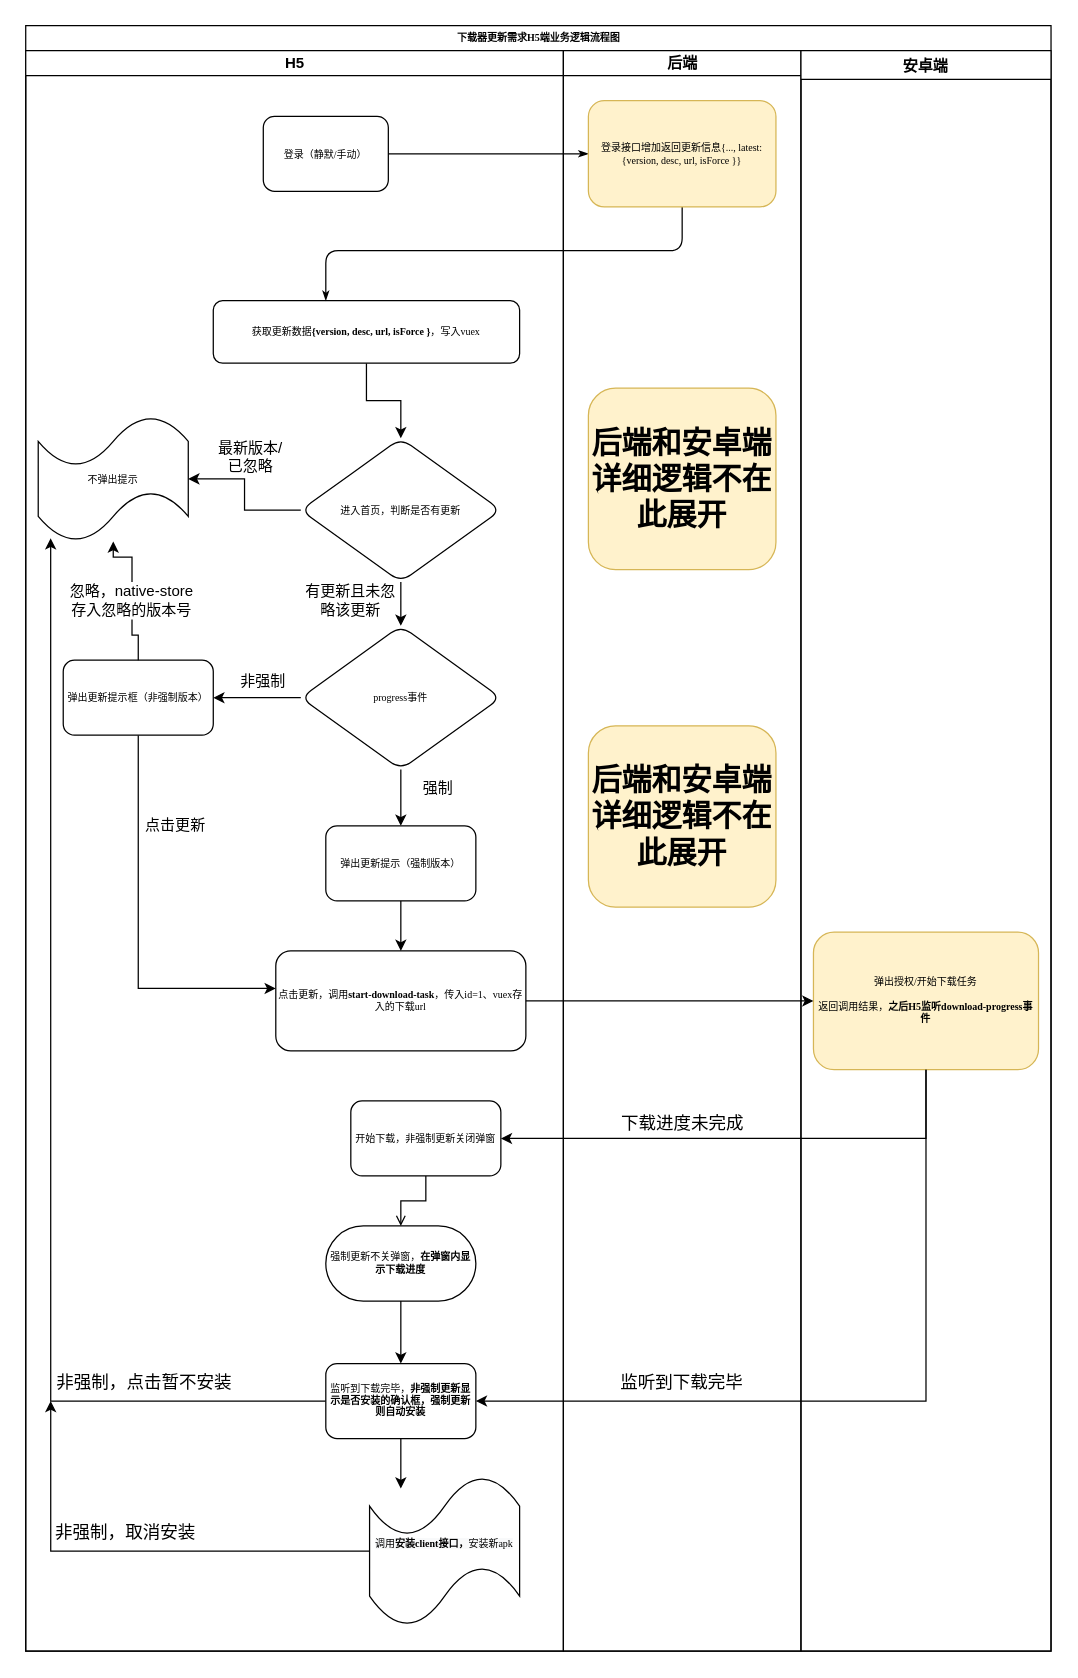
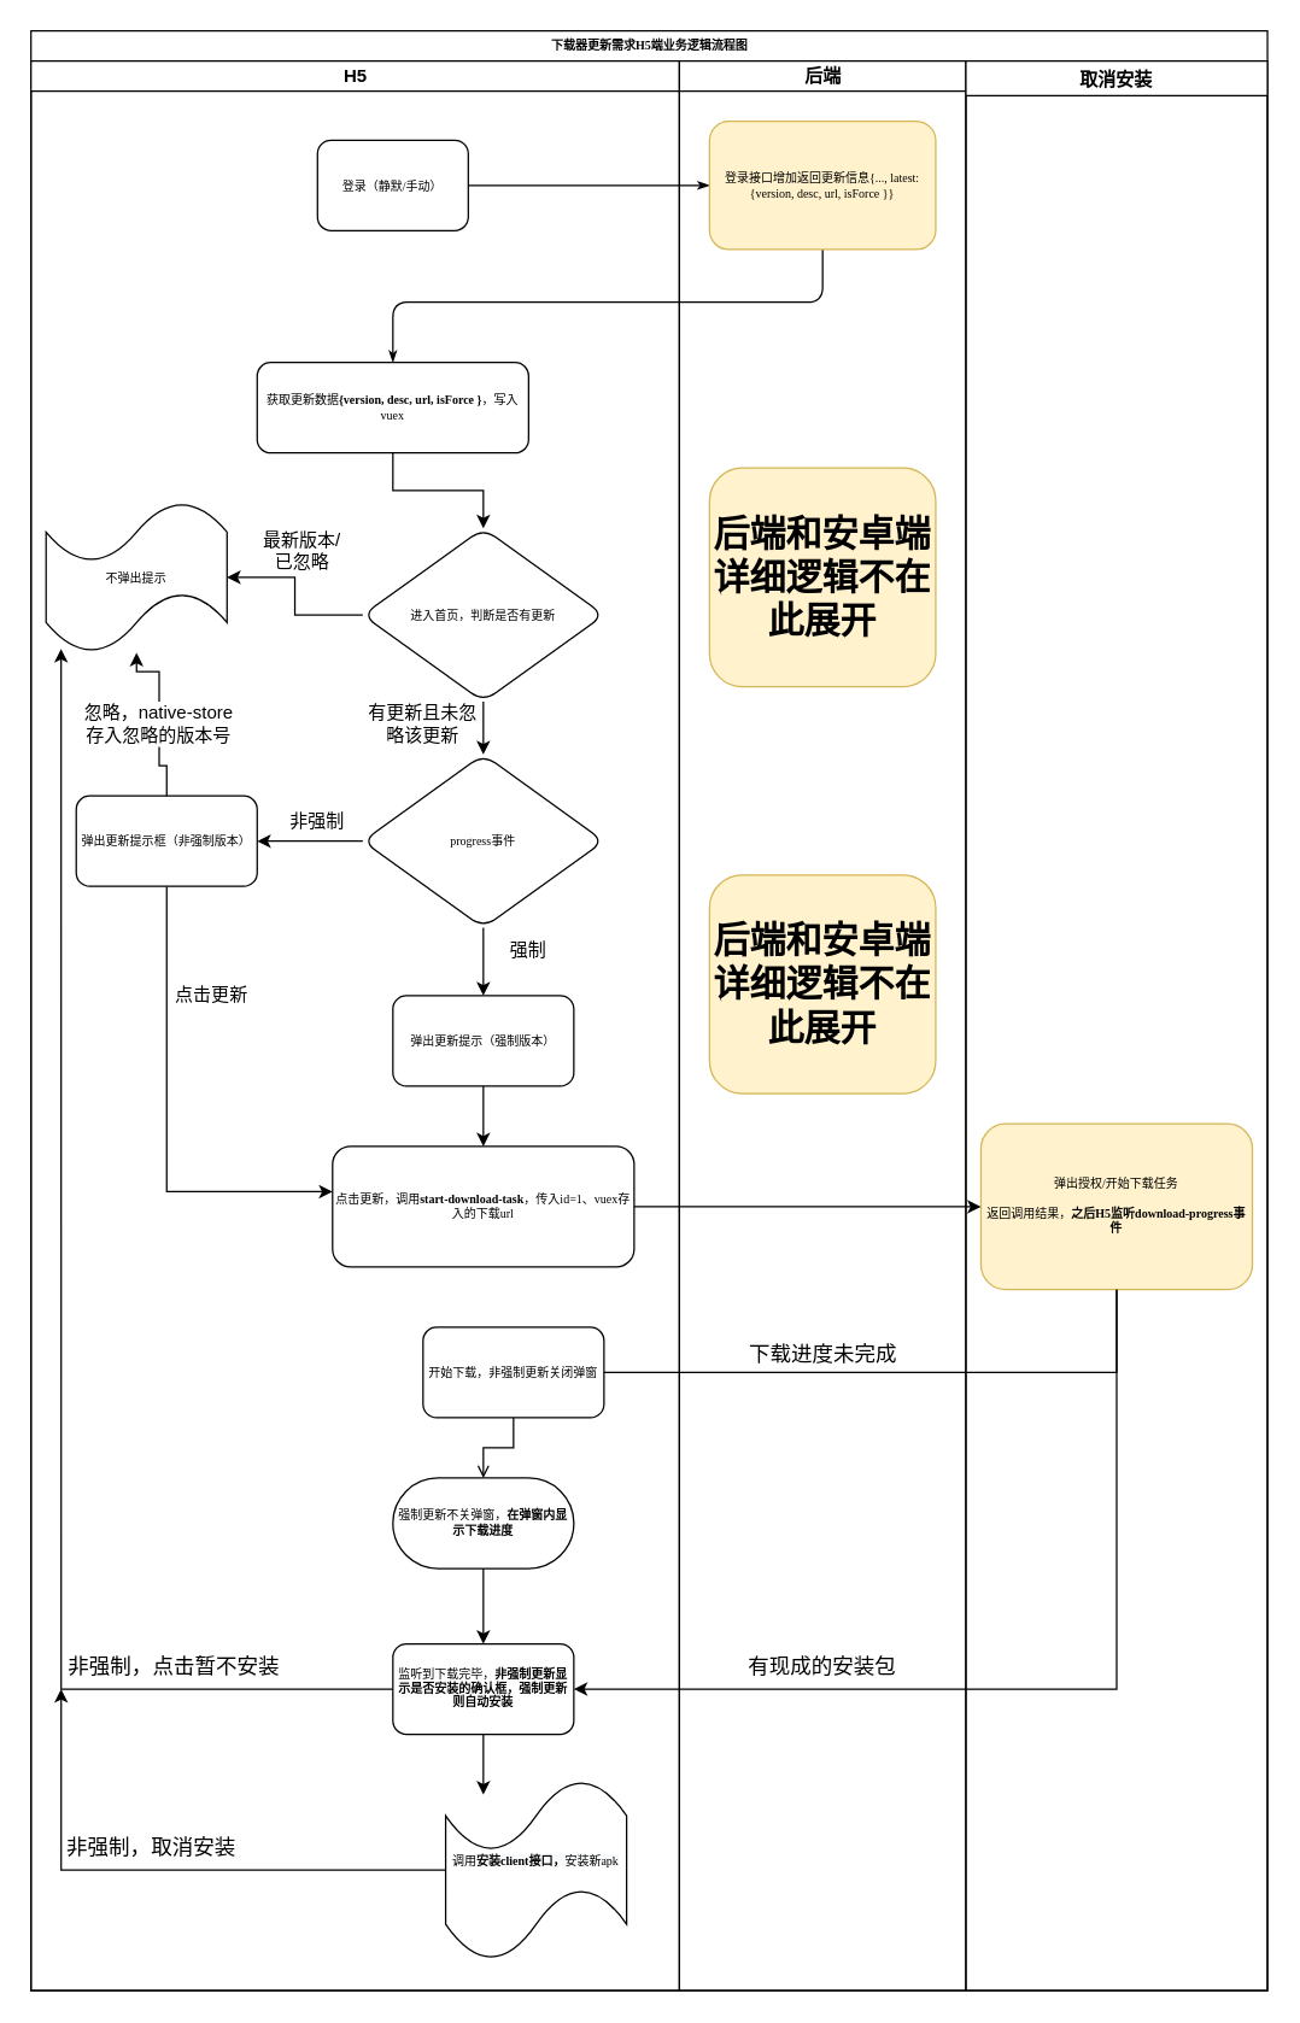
- <mxCell id="44" value="安卓端" style="swimlane;" parent="2" vertex="1"><mxGeometry x="620" y="20" width="200" height="1280" as="geometry" /></mxCell>
+ <mxCell id="44" value="取消安装" style="swimlane;" parent="2" vertex="1"><mxGeometry x="620" y="20" width="200" height="1280" as="geometry" /></mxCell>
- <mxCell id="6" value="获取更新数据&lt;b&gt;{version, desc, url, isForce }&lt;/b&gt;，写入vuex" style="rounded=1;whiteSpace=wrap;html=1;shadow=0;labelBackgroundColor=none;strokeWidth=1;fontFamily=Verdana;fontSize=8;align=center;" parent="3" vertex="1"><mxGeometry x="150" y="200" width="245" height="50" as="geometry" /></mxCell>
+ <mxCell id="6" value="获取更新数据&lt;b&gt;{version, desc, url, isForce }&lt;/b&gt;，写入vuex" style="rounded=1;whiteSpace=wrap;html=1;shadow=0;labelBackgroundColor=none;strokeWidth=1;fontFamily=Verdana;fontSize=8;align=center;" parent="3" vertex="1"><mxGeometry x="150" y="200" width="180" height="60" as="geometry" /></mxCell>
- <mxCell id="50" value="" style="edgeStyle=orthogonalEdgeStyle;rounded=0;orthogonalLoop=1;jettySize=auto;html=1;fontSize=24;" parent="1" source="45" target="49" edge="1"><mxGeometry relative="1" as="geometry"><Array as="points"><mxPoint x="740" y="910" /></Array></mxGeometry></mxCell>
+ <mxCell id="50" value="" style="edgeStyle=orthogonalEdgeStyle;rounded=0;orthogonalLoop=1;jettySize=auto;html=1;fontSize=24;endArrow=none;" parent="1" source="45" target="49" edge="1"><mxGeometry relative="1" as="geometry"><Array as="points"><mxPoint x="740" y="910" /></Array></mxGeometry></mxCell>
- <mxCell id="42" value="监听到下载完毕" style="text;html=1;strokeColor=none;fillColor=none;align=center;verticalAlign=middle;whiteSpace=wrap;rounded=0;fontSize=14;" parent="38" vertex="1"><mxGeometry x="35" y="1050" width="120" height="30" as="geometry" /></mxCell>
+ <mxCell id="42" value="有现成的安装包" style="text;html=1;strokeColor=none;fillColor=none;align=center;verticalAlign=middle;whiteSpace=wrap;rounded=0;fontSize=14;" parent="38" vertex="1"><mxGeometry x="35" y="1050" width="120" height="30" as="geometry" /></mxCell>
